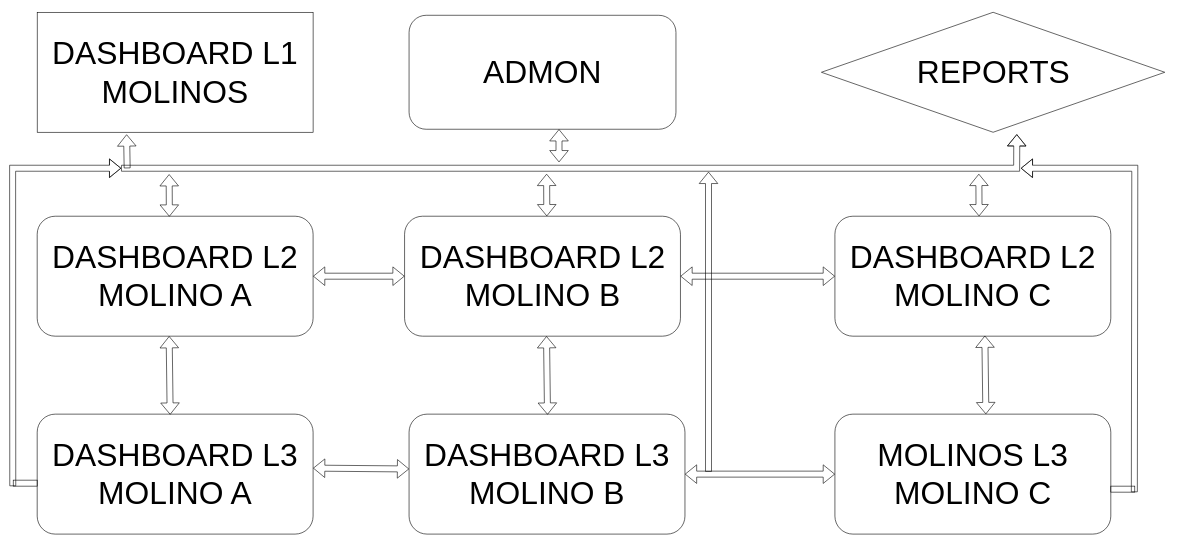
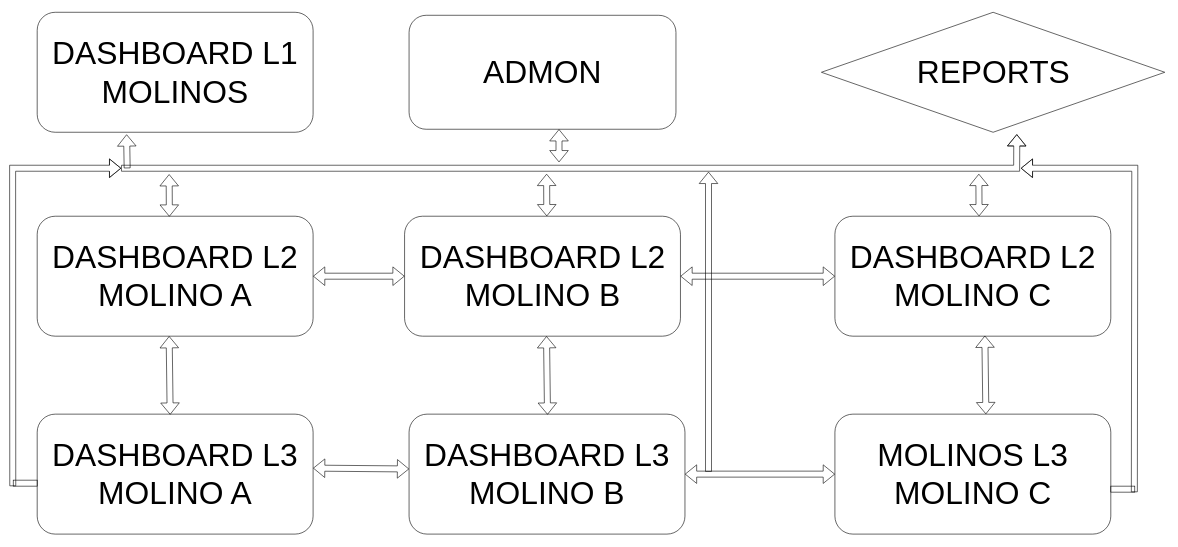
- <mxCell id="2" value="DASHBOARD L1&lt;br&gt;MOLINOS" style="whiteSpace=wrap;html=1;shadow=0;sketch=0;strokeColor=#000000;fontSize=53;fillColor=none;rounded=0;" parent="1" vertex="1"><mxGeometry x="61" y="20" width="460" height="200" as="geometry" /></mxCell>
+ <mxCell id="2" value="DASHBOARD L1&lt;br&gt;MOLINOS" style="rounded=1;whiteSpace=wrap;html=1;shadow=0;sketch=0;strokeColor=#000000;fontSize=53;fillColor=none;" parent="1" vertex="1"><mxGeometry x="61" y="20" width="460" height="200" as="geometry" /></mxCell>
